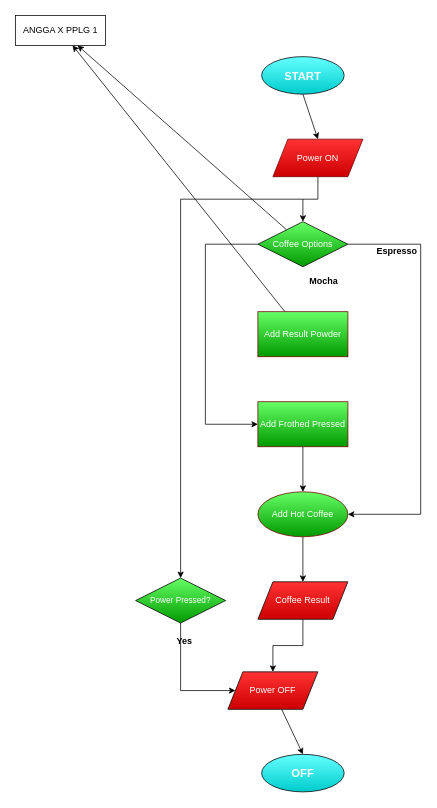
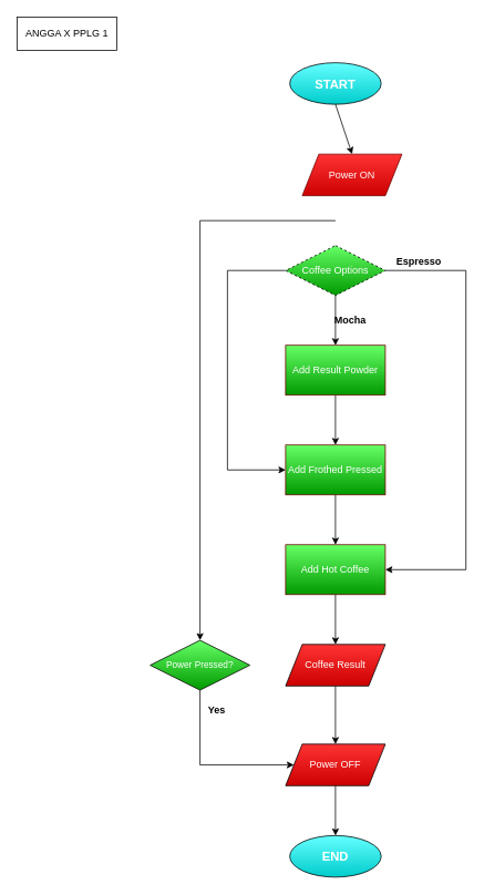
- <mxCell id="5" value="" style="edgeStyle=none;rounded=0;orthogonalLoop=1;jettySize=auto;html=1;" edge="1" parent="1" source="8" target="27"><mxGeometry relative="1" as="geometry" /></mxCell>
+ <mxCell id="5" value="" style="edgeStyle=none;rounded=0;orthogonalLoop=1;jettySize=auto;html=1;" edge="1" parent="1" source="8" target="10"><mxGeometry relative="1" as="geometry" /></mxCell>
- <mxCell id="9" value="" style="edgeStyle=none;rounded=0;orthogonalLoop=1;jettySize=auto;html=1;" edge="1" parent="1" source="10" target="27"><mxGeometry relative="1" as="geometry"><mxPoint x="403" y="525" as="targetPoint" /></mxGeometry></mxCell>
+ <mxCell id="9" value="" style="edgeStyle=none;rounded=0;orthogonalLoop=1;jettySize=auto;html=1;entryX=0.5;entryY=0;entryDx=0;entryDy=0;entryPerimeter=0;" edge="1" parent="1" source="10" target="13"><mxGeometry relative="1" as="geometry"><mxPoint x="403" y="525" as="targetPoint" /></mxGeometry></mxCell>
- <mxCell id="3" value="" style="edgeStyle=orthogonalEdgeStyle;rounded=0;orthogonalLoop=1;jettySize=auto;html=1;" edge="1" parent="1" source="4" target="8"><mxGeometry relative="1" as="geometry"><mxPoint x="403" y="325" as="targetPoint" /></mxGeometry></mxCell>
- <mxCell id="8" value="Coffee Options" style="rhombus;whiteSpace=wrap;html=1;fillColor=#66FF66;gradientColor=#009900;fontColor=#FFFFFF;labelBorderColor=none;" vertex="1" parent="1"><mxGeometry x="343" y="295" width="120" height="60" as="geometry" /></mxCell>
+ <mxCell id="8" value="Coffee Options" style="rhombus;whiteSpace=wrap;html=1;fillColor=#66FF66;gradientColor=#009900;fontColor=#FFFFFF;labelBorderColor=none;dashed=1;" vertex="1" parent="1"><mxGeometry x="343" y="295" width="120" height="60" as="geometry" /></mxCell>
- <mxCell id="23" value="&lt;font color=&quot;#000000&quot;&gt;Espresso&lt;/font&gt;" style="text;html=1;align=center;verticalAlign=middle;resizable=0;points=[];autosize=1;fontColor=#F0F0F0;fontStyle=1" vertex="1" parent="1"><mxGeometry x="488" y="320" width="80" height="30" as="geometry" /></mxCell>
+ <mxCell id="23" value="&lt;font color=&quot;#000000&quot;&gt;Espresso&lt;/font&gt;" style="text;html=1;align=center;verticalAlign=middle;resizable=0;points=[];autosize=1;fontColor=#F0F0F0;fontStyle=1" vertex="1" parent="1"><mxGeometry x="463" y="300" width="80" height="30" as="geometry" /></mxCell>
- <mxCell id="11" value="Mocha" style="text;html=1;align=left;verticalAlign=middle;resizable=0;points=[];autosize=1;fontStyle=1" vertex="1" parent="1"><mxGeometry x="410" y="360" width="60" height="30" as="geometry" /></mxCell>
+ <mxCell id="11" value="Mocha" style="text;html=1;align=left;verticalAlign=middle;resizable=0;points=[];autosize=1;fontStyle=1" vertex="1" parent="1"><mxGeometry x="400" y="370" width="60" height="30" as="geometry" /></mxCell>
- <mxCell id="15" value="Add Hot Coffee" style="ellipse;whiteSpace=wrap;html=1;fillColor=#66FF66;fontStyle=0;fontColor=#ffffff;strokeColor=#6F0000;gradientColor=#009900;" vertex="1" parent="1"><mxGeometry x="343" y="655" width="120" height="60" as="geometry" /></mxCell>
+ <mxCell id="15" value="Add Hot Coffee" style="whiteSpace=wrap;html=1;fillColor=#66FF66;fontStyle=0;fontColor=#ffffff;strokeColor=#6F0000;gradientColor=#009900;" vertex="1" parent="1"><mxGeometry x="343" y="655" width="120" height="60" as="geometry" /></mxCell>
- <mxCell id="26" value="&lt;b&gt;Yes&lt;/b&gt;" style="text;html=1;align=center;verticalAlign=middle;resizable=0;points=[];autosize=1;strokeColor=none;fillColor=none;" vertex="1" parent="1"><mxGeometry x="225" y="840" width="40" height="30" as="geometry" /></mxCell>
+ <mxCell id="26" value="&lt;b&gt;Yes&lt;/b&gt;" style="text;html=1;align=center;verticalAlign=middle;resizable=0;points=[];autosize=1;strokeColor=none;fillColor=none;" vertex="1" parent="1"><mxGeometry x="240" y="840" width="40" height="30" as="geometry" /></mxCell>
- <mxCell id="19" value="Power OFF" style="shape=parallelogram;perimeter=parallelogramPerimeter;whiteSpace=wrap;html=1;fixedSize=1;gradientColor=#CC0000;fillColor=#FF3333;fontColor=#FFFFFF;fontStyle=0" vertex="1" parent="1"><mxGeometry x="303" y="895" width="120" height="50" as="geometry" /></mxCell>
+ <mxCell id="19" value="Power OFF" style="shape=parallelogram;perimeter=parallelogramPerimeter;whiteSpace=wrap;html=1;fixedSize=1;gradientColor=#CC0000;fillColor=#FF3333;fontColor=#FFFFFF;fontStyle=0" vertex="1" parent="1"><mxGeometry x="343" y="895" width="120" height="50" as="geometry" /></mxCell>
- <mxCell id="20" value="OFF" style="ellipse;whiteSpace=wrap;html=1;fillColor=#66FFFF;gradientColor=#00CCCC;strokeColor=#000000;fontColor=#FFFFFF;fontStyle=1;fontSize=15;" vertex="1" parent="1"><mxGeometry x="348" y="1005" width="110" height="50" as="geometry" /></mxCell>
+ <mxCell id="20" value="END" style="ellipse;whiteSpace=wrap;html=1;fillColor=#66FFFF;gradientColor=#00CCCC;strokeColor=#000000;fontColor=#FFFFFF;fontStyle=1;fontSize=15;" vertex="1" parent="1"><mxGeometry x="348" y="1005" width="110" height="50" as="geometry" /></mxCell>
